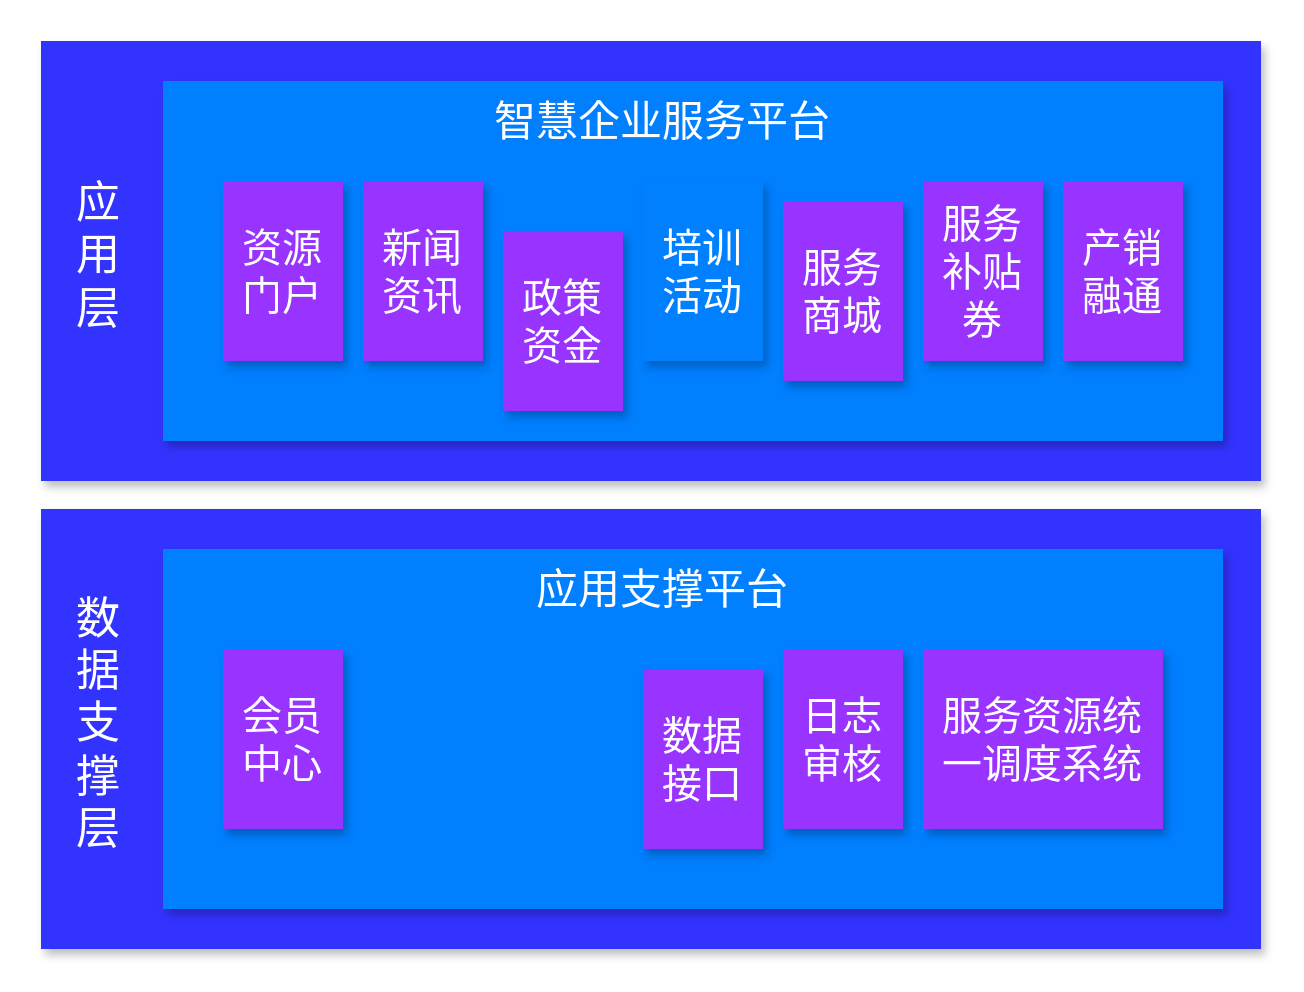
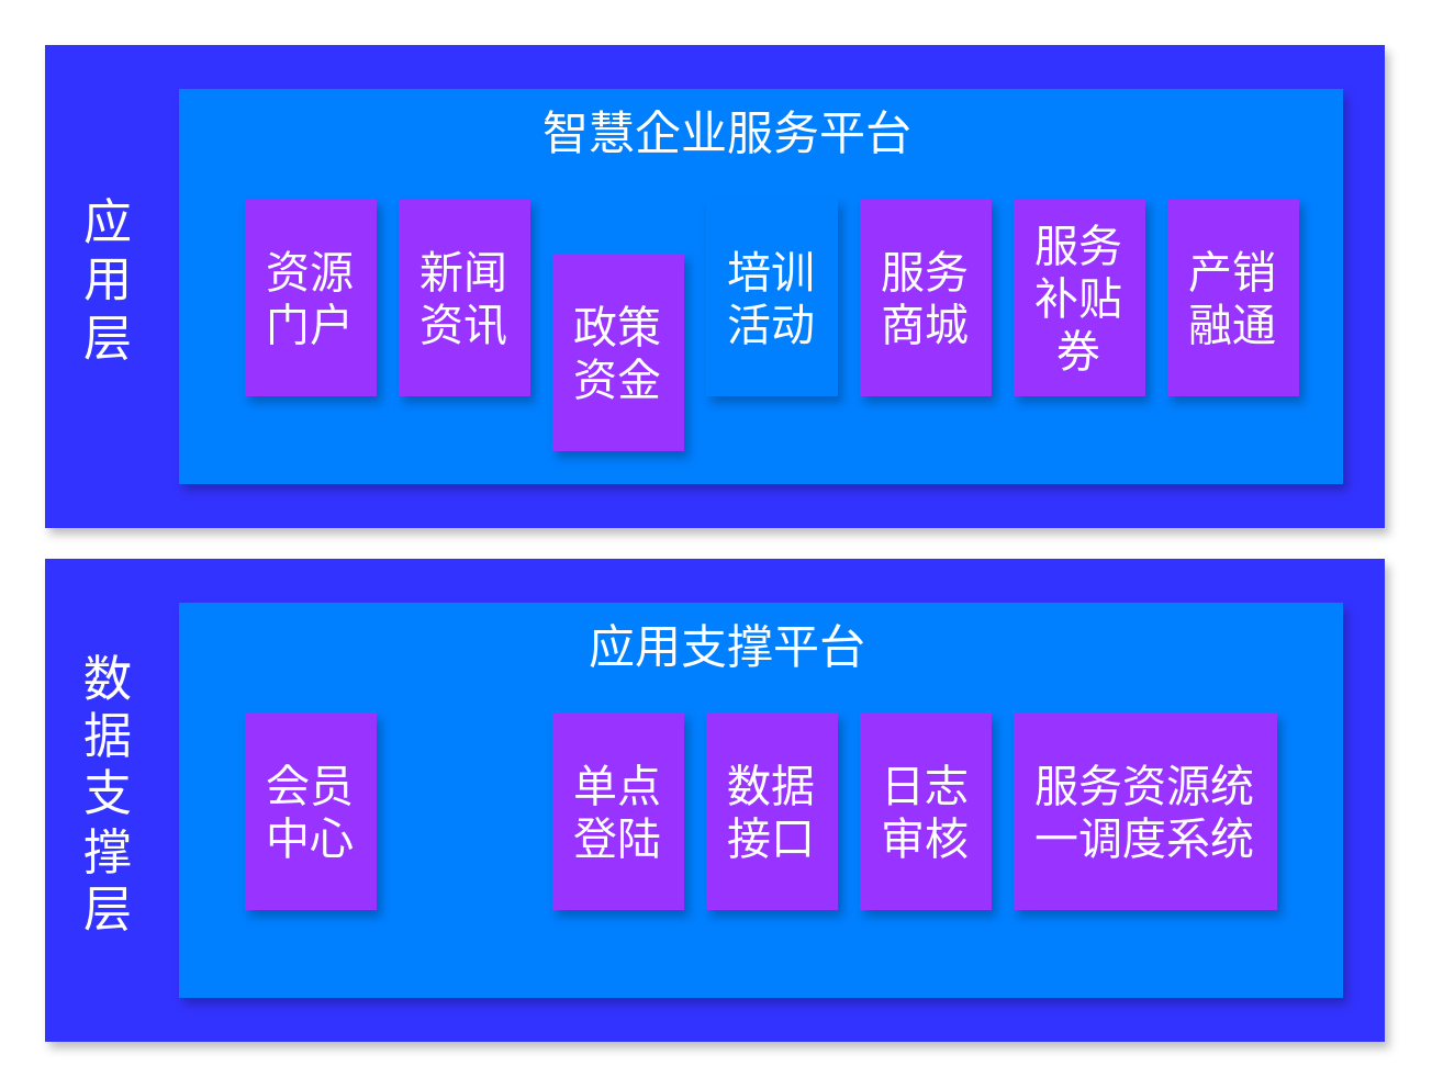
- <mxCell id="12" value="&lt;font style=&quot;font-size: 20px&quot; color=&quot;#ffffff&quot;&gt;服务商城&lt;/font&gt;" style="rounded=0;whiteSpace=wrap;html=1;fillColor=#9933FF;strokeColor=none;shadow=1;" vertex="1" parent="5"><mxGeometry x="310" y="60" width="60" height="90" as="geometry" /></mxCell>
+ <mxCell id="12" value="&lt;font style=&quot;font-size: 20px&quot; color=&quot;#ffffff&quot;&gt;服务商城&lt;/font&gt;" style="rounded=0;whiteSpace=wrap;html=1;fillColor=#9933FF;strokeColor=none;shadow=1;" vertex="1" parent="5"><mxGeometry x="310" y="50" width="60" height="90" as="geometry" /></mxCell>
+ <mxCell id="22" value="&lt;font style=&quot;font-size: 20px&quot; color=&quot;#ffffff&quot;&gt;单点登陆&lt;/font&gt;" style="rounded=0;whiteSpace=wrap;html=1;fillColor=#9933FF;strokeColor=none;shadow=1;" vertex="1" parent="18"><mxGeometry x="170" y="50" width="60" height="90" as="geometry" /></mxCell>
- <mxCell id="23" value="&lt;font style=&quot;font-size: 20px&quot; color=&quot;#ffffff&quot;&gt;数据接口&lt;/font&gt;" style="rounded=0;whiteSpace=wrap;html=1;fillColor=#9933FF;strokeColor=none;shadow=1;" vertex="1" parent="18"><mxGeometry x="240" y="60" width="60" height="90" as="geometry" /></mxCell>
+ <mxCell id="23" value="&lt;font style=&quot;font-size: 20px&quot; color=&quot;#ffffff&quot;&gt;数据接口&lt;/font&gt;" style="rounded=0;whiteSpace=wrap;html=1;fillColor=#9933FF;strokeColor=none;shadow=1;" vertex="1" parent="18"><mxGeometry x="240" y="50" width="60" height="90" as="geometry" /></mxCell>
